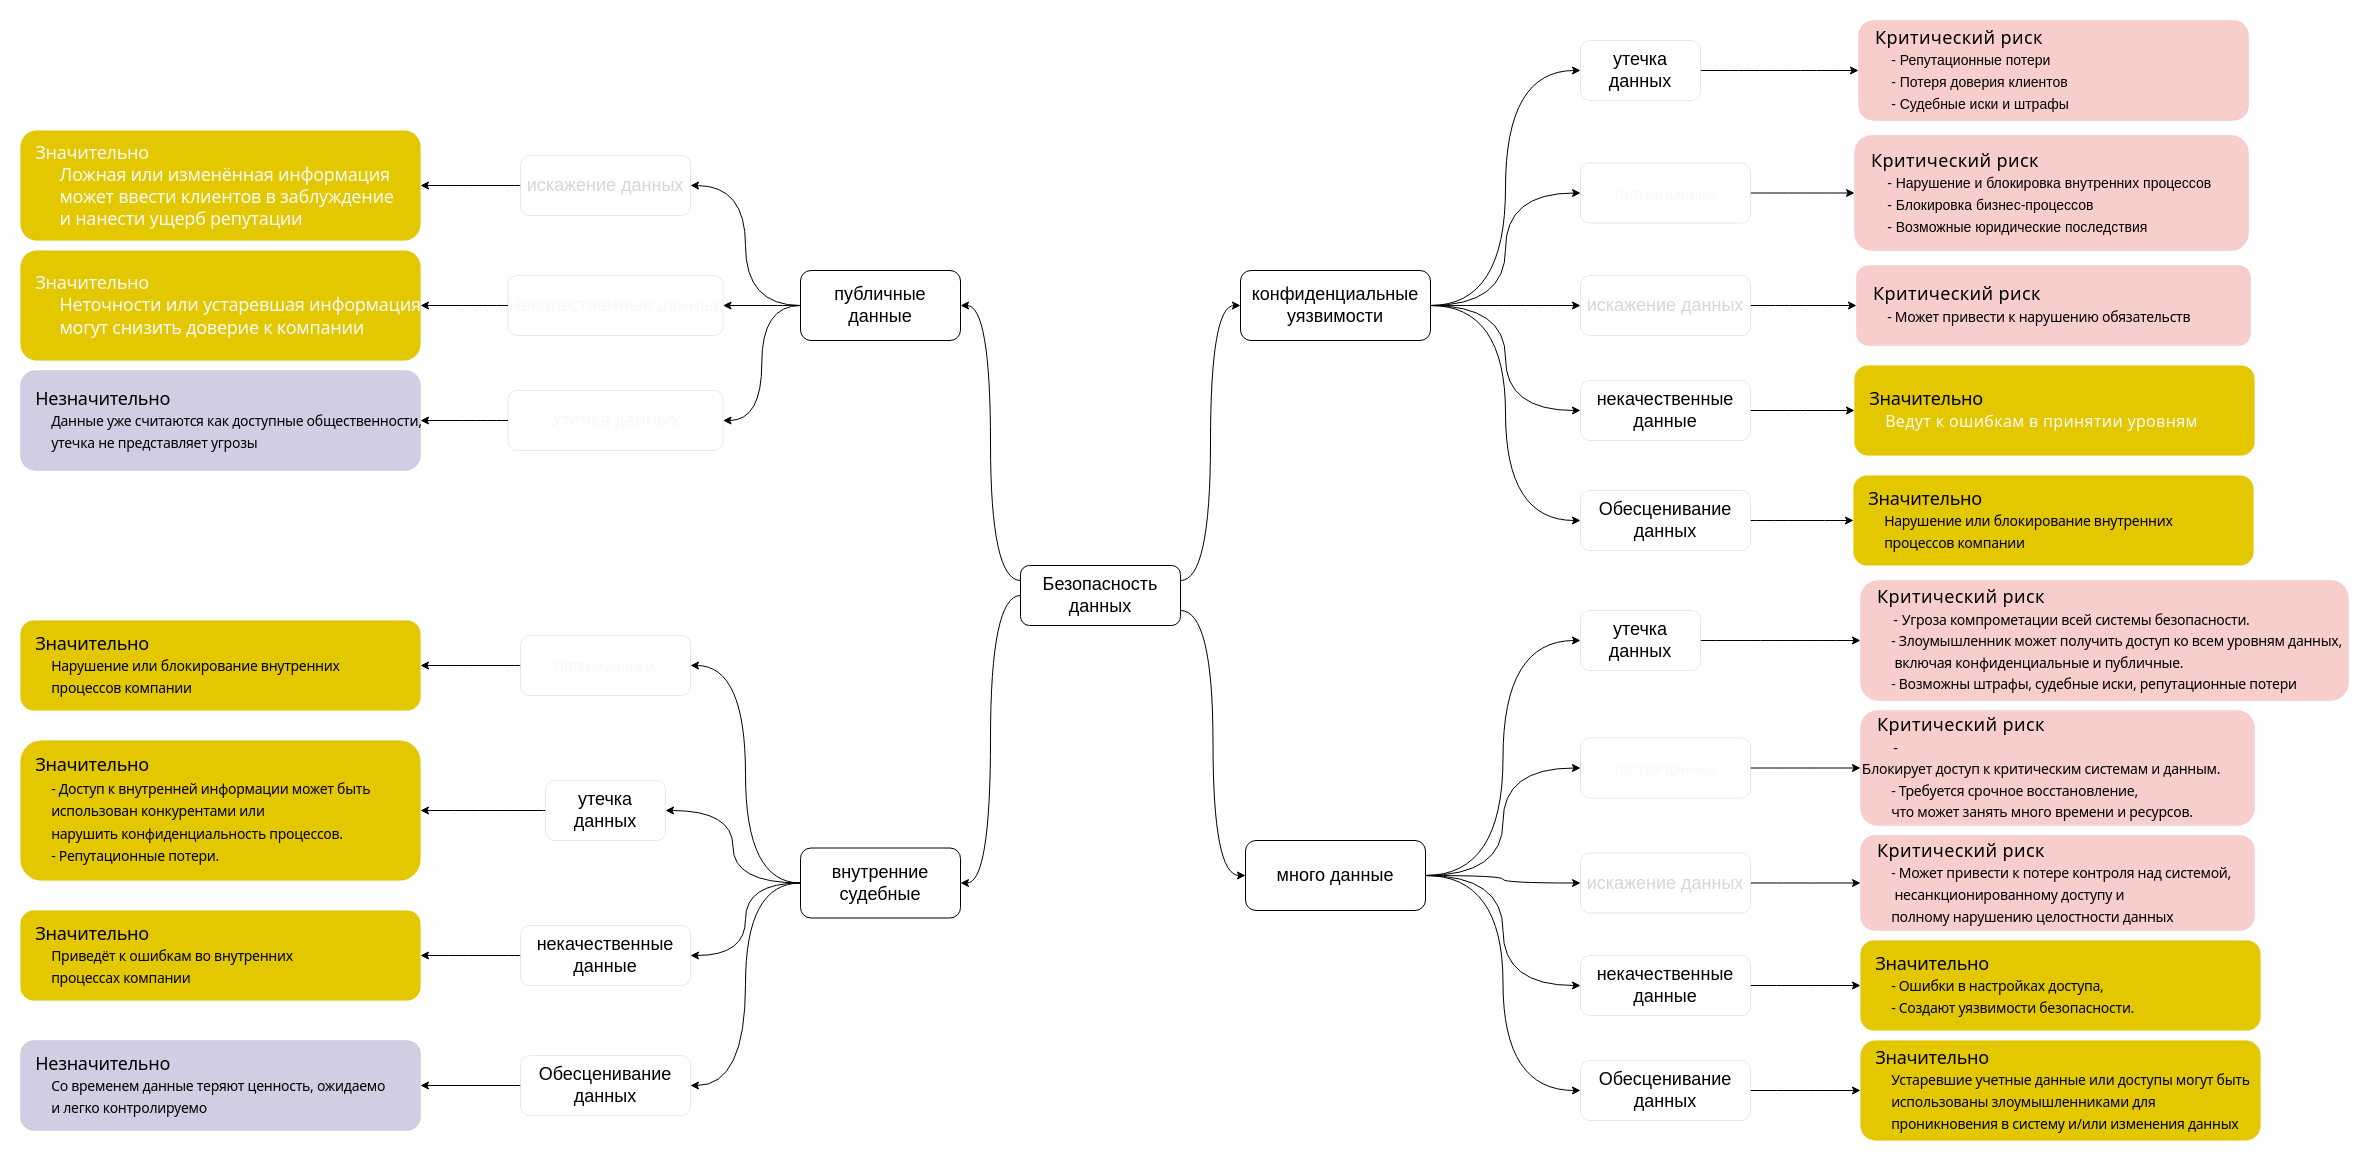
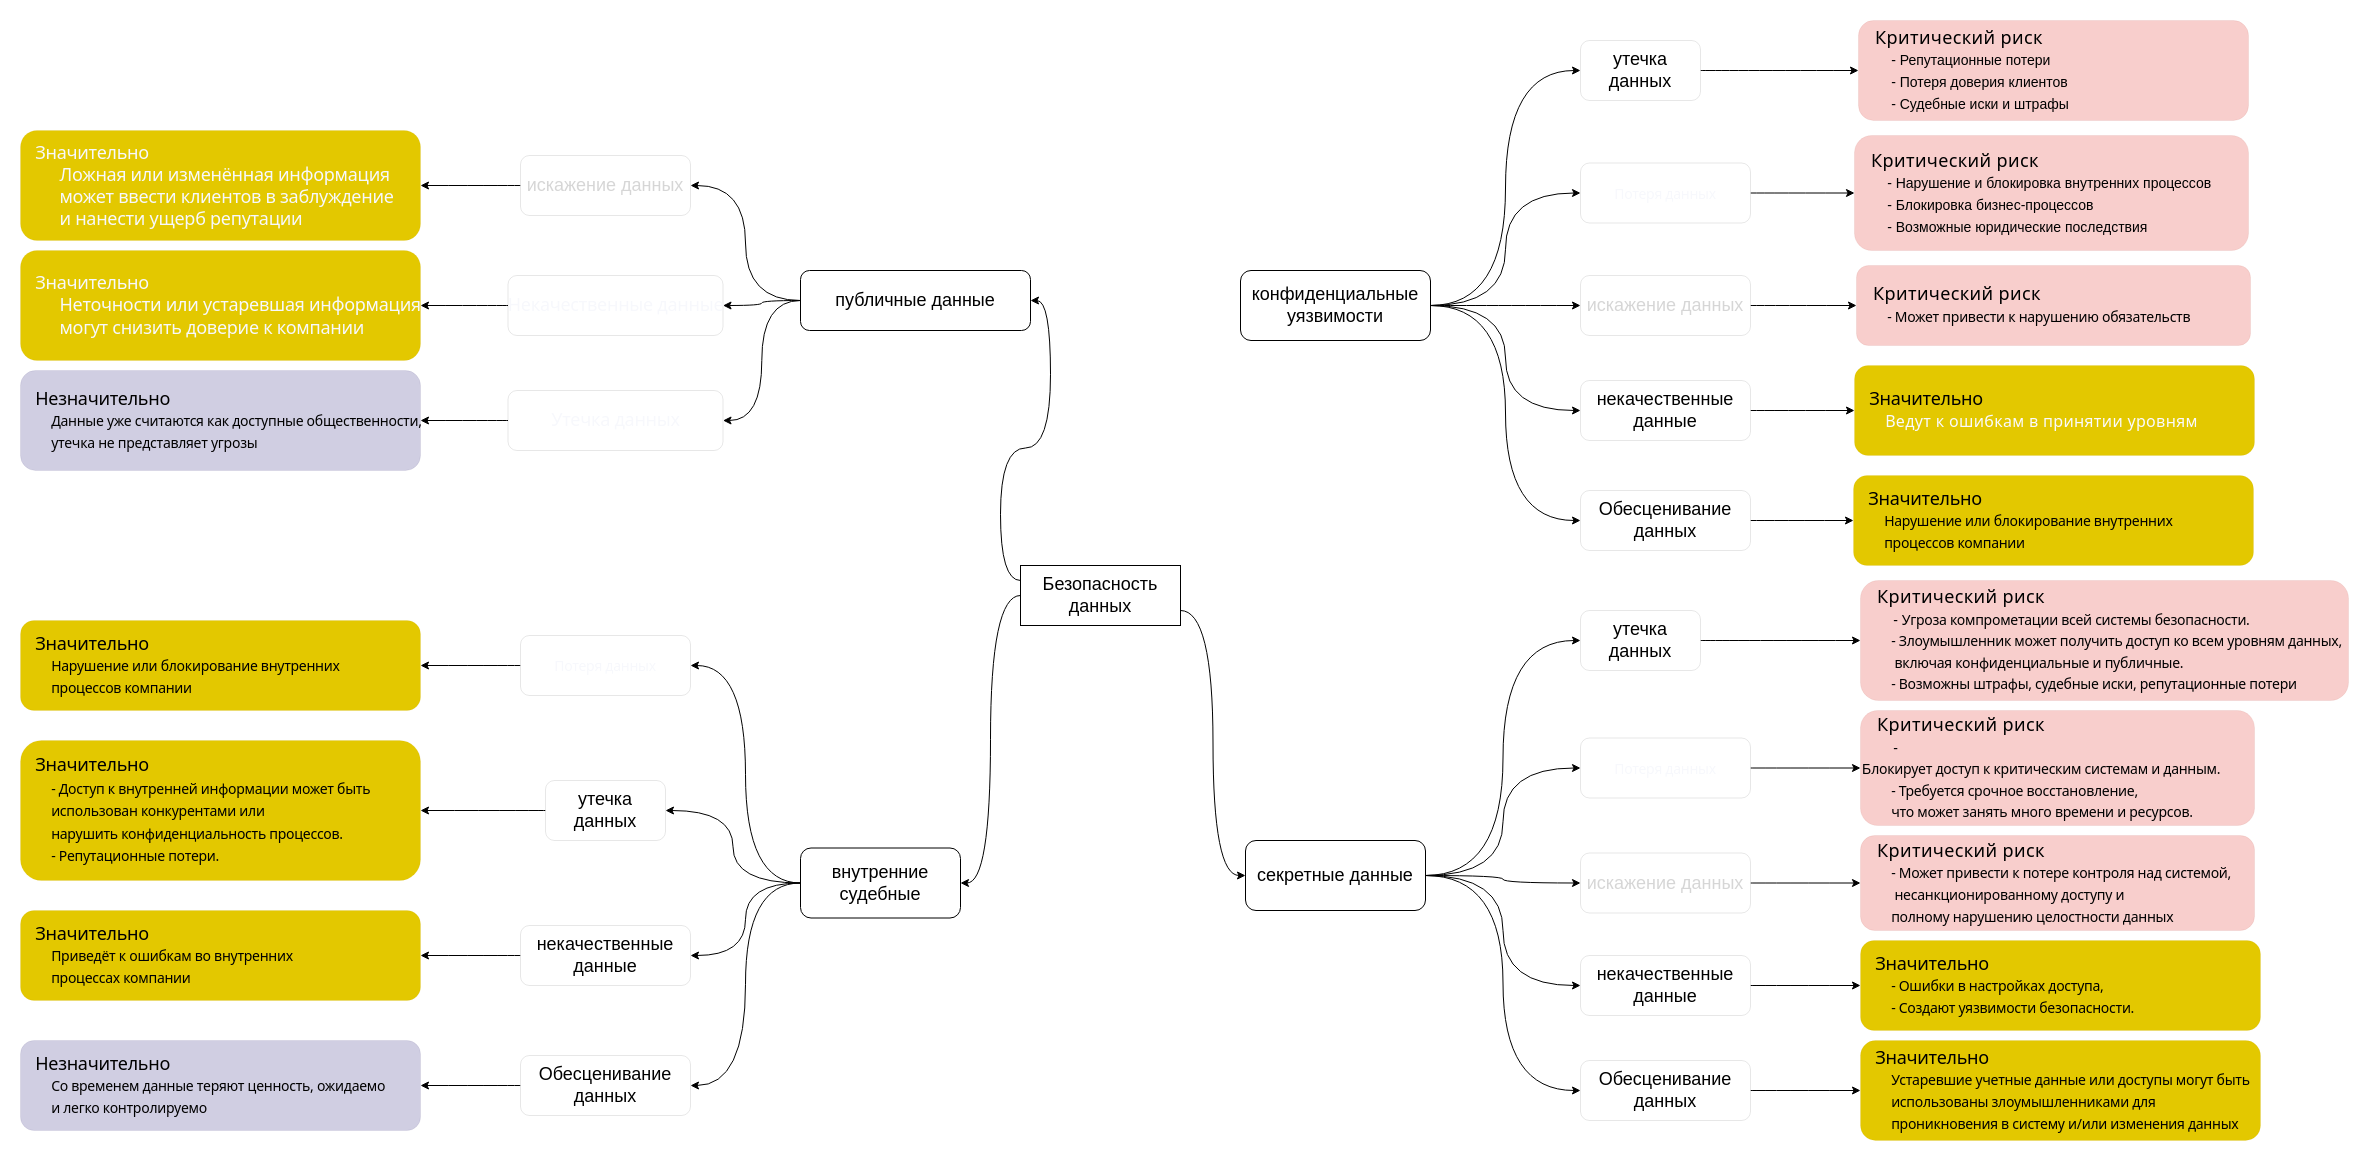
- <mxCell id="11" value="&lt;span style=&quot;font-family: &amp;quot;YS Text&amp;quot;, sans-serif; font-style: normal; font-variant-ligatures: normal; font-variant-caps: normal; font-weight: 400; letter-spacing: normal; orphans: 2; text-align: left; text-indent: 0px; text-transform: none; widows: 2; word-spacing: 0px; -webkit-text-stroke-width: 0px; white-space: pre-line; text-decoration-thickness: initial; text-decoration-style: initial; text-decoration-color: initial; float: none; display: inline !important;&quot;&gt;публичные данные&lt;/span&gt;" style="whiteSpace=wrap;html=1;rounded=1;labelBackgroundColor=none;fontSize=18;" parent="1" vertex="1"><mxGeometry x="800" y="270" width="160" height="70" as="geometry" /></mxCell>
+ <mxCell id="11" value="&lt;span style=&quot;font-family: &amp;quot;YS Text&amp;quot;, sans-serif; font-style: normal; font-variant-ligatures: normal; font-variant-caps: normal; font-weight: 400; letter-spacing: normal; orphans: 2; text-align: left; text-indent: 0px; text-transform: none; widows: 2; word-spacing: 0px; -webkit-text-stroke-width: 0px; white-space: pre-line; text-decoration-thickness: initial; text-decoration-style: initial; text-decoration-color: initial; float: none; display: inline !important;&quot;&gt;публичные данные&lt;/span&gt;" style="whiteSpace=wrap;html=1;rounded=1;labelBackgroundColor=none;fontSize=18;" parent="1" vertex="1"><mxGeometry x="800" y="270" width="230" height="60" as="geometry" /></mxCell>
- <mxCell id="4" style="edgeStyle=orthogonalEdgeStyle;rounded=0;orthogonalLoop=1;jettySize=auto;html=1;exitX=1;exitY=0.25;exitDx=0;exitDy=0;curved=1;entryX=0;entryY=0.5;entryDx=0;entryDy=0;labelBackgroundColor=none;fontColor=default;fontSize=18;" parent="1" source="7" target="22" edge="1"><mxGeometry relative="1" as="geometry" /></mxCell>
- <mxCell id="7" value="&lt;span style=&quot;font-family: &amp;quot;YS Text&amp;quot;, sans-serif; text-align: start; white-space-collapse: preserve;&quot;&gt;Безопасность данных&lt;/span&gt;" style="whiteSpace=wrap;html=1;rounded=1;labelBackgroundColor=none;fontSize=18;" parent="1" vertex="1"><mxGeometry x="1020" y="565" width="160" height="60" as="geometry" /></mxCell>
+ <mxCell id="7" value="&lt;span style=&quot;font-family: &amp;quot;YS Text&amp;quot;, sans-serif; text-align: start; white-space-collapse: preserve;&quot;&gt;Безопасность данных&lt;/span&gt;" style="whiteSpace=wrap;html=1;labelBackgroundColor=none;fontSize=18;rounded=0;" parent="1" vertex="1"><mxGeometry x="1020" y="565" width="160" height="60" as="geometry" /></mxCell>
- <mxCell id="28" value="&lt;span style=&quot;font-family: &amp;quot;YS Text&amp;quot;, sans-serif; text-align: left; white-space-collapse: preserve-breaks;&quot;&gt;много данные&lt;/span&gt;" style="whiteSpace=wrap;html=1;rounded=1;labelBackgroundColor=none;fontSize=18;" parent="1" vertex="1"><mxGeometry x="1245" y="840" width="180" height="70" as="geometry" /></mxCell>
+ <mxCell id="28" value="&lt;span style=&quot;font-family: &amp;quot;YS Text&amp;quot;, sans-serif; text-align: left; white-space-collapse: preserve-breaks;&quot;&gt;секретные данные&lt;/span&gt;" style="whiteSpace=wrap;html=1;rounded=1;labelBackgroundColor=none;fontSize=18;" parent="1" vertex="1"><mxGeometry x="1245" y="840" width="180" height="70" as="geometry" /></mxCell>
